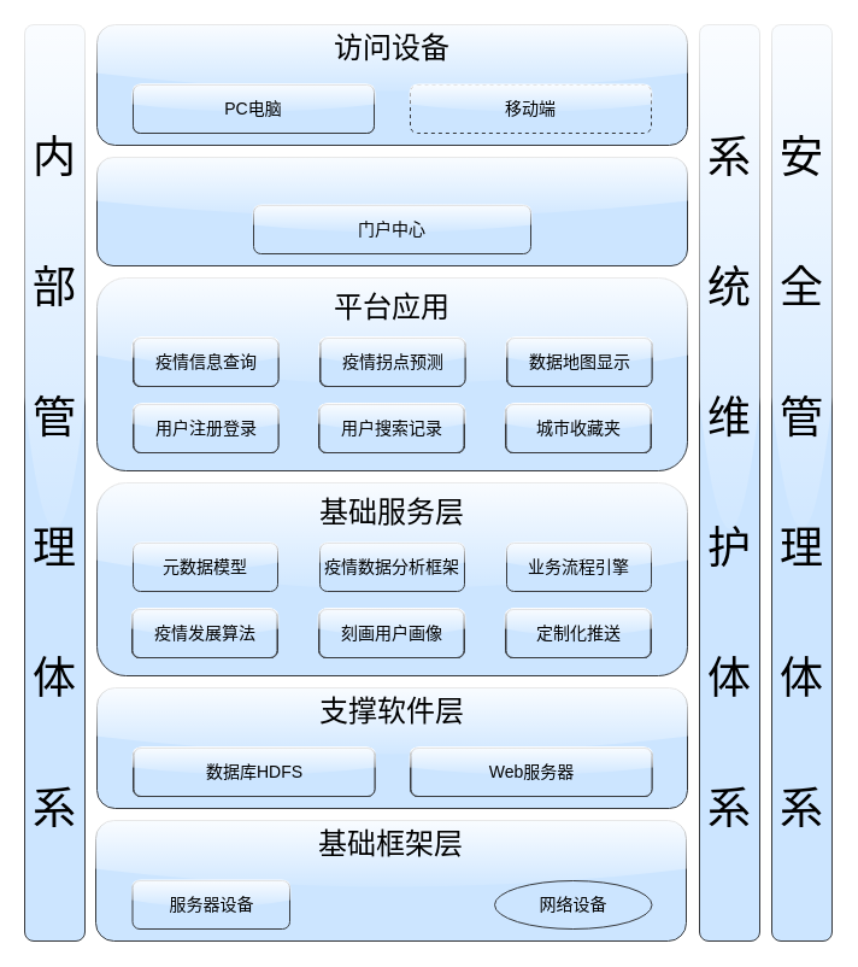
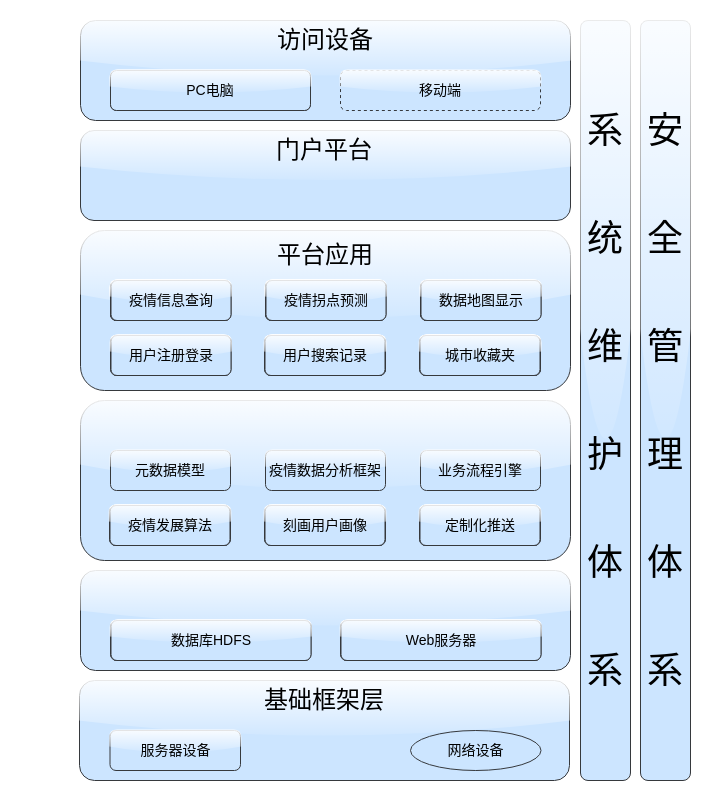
+ <mxCell id="10" value="&lt;font style=&quot;font-size: 24px&quot;&gt;门户平台&lt;/font&gt;" style="text;html=1;align=center;verticalAlign=middle;whiteSpace=wrap;rounded=1;gradientDirection=north;glass=0;shadow=0;sketch=0;fillColor=none;" vertex="1" parent="1"><mxGeometry x="229" y="130" width="190" height="40" as="geometry" /></mxCell>
- <mxCell id="11" value="&lt;font style=&quot;font-size: 14px;&quot;&gt;门户中心&lt;/font&gt;" style="rounded=1;whiteSpace=wrap;html=1;fontSize=14;gradientDirection=north;glass=1;shadow=0;sketch=0;fillColor=#cce5ff;strokeColor=#36393d;" vertex="1" parent="1"><mxGeometry x="210" y="170" width="230" height="40" as="geometry" /></mxCell>
- <mxCell id="2" value="&lt;font style=&quot;font-size: 36px ; line-height: 300%&quot;&gt;内部管理体系&lt;/font&gt;" style="rounded=1;whiteSpace=wrap;html=1;gradientDirection=north;glass=1;shadow=0;sketch=0;fillColor=#cce5ff;strokeColor=#36393d;" parent="1" vertex="1"><mxGeometry x="20" y="20" width="50" height="760" as="geometry" /></mxCell>
- <mxCell id="30" value="&lt;font style=&quot;font-size: 24px&quot;&gt;基础服务层&lt;/font&gt;" style="text;html=1;align=center;verticalAlign=middle;whiteSpace=wrap;rounded=1;gradientDirection=north;glass=0;shadow=0;sketch=0;fillColor=none;" vertex="1" parent="1"><mxGeometry x="210" y="410" width="230" height="30" as="geometry" /></mxCell>
- <mxCell id="37" value="&lt;font style=&quot;font-size: 24px&quot;&gt;支撑软件层&lt;/font&gt;" style="text;html=1;align=center;verticalAlign=middle;whiteSpace=wrap;rounded=1;gradientDirection=north;glass=0;shadow=0;sketch=0;fillColor=none;" vertex="1" parent="1"><mxGeometry x="258" y="580" width="134" height="20" as="geometry" /></mxCell>
